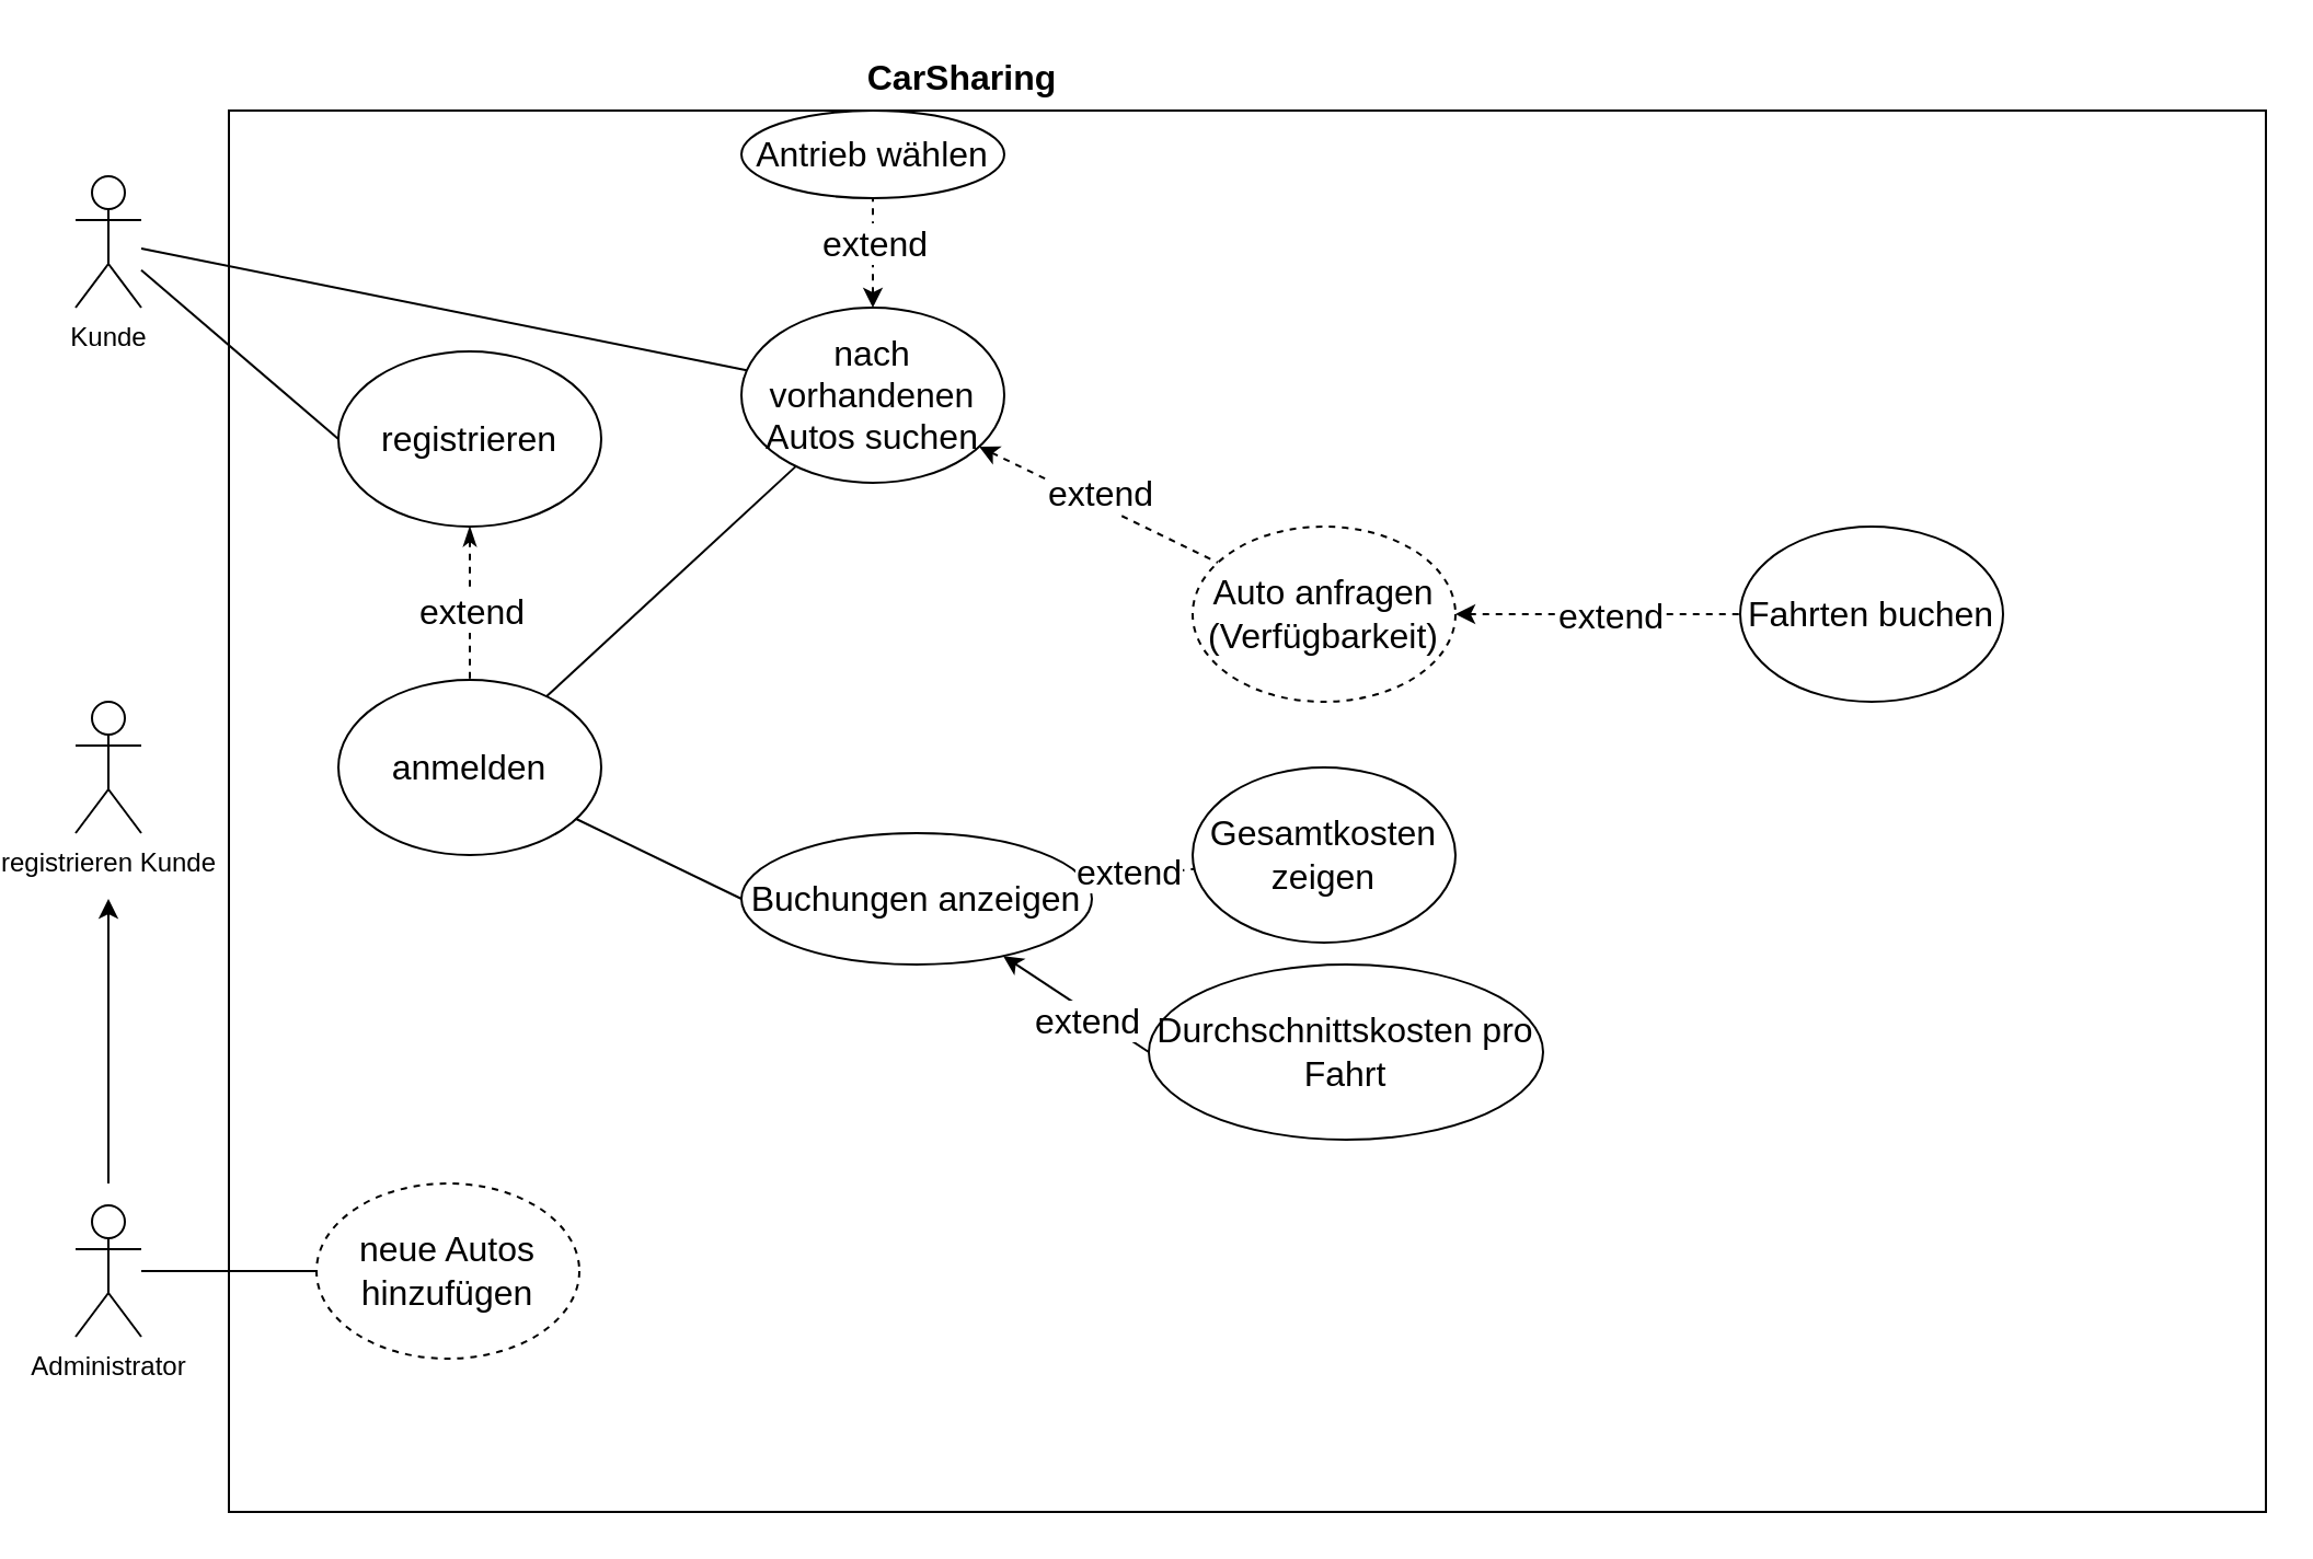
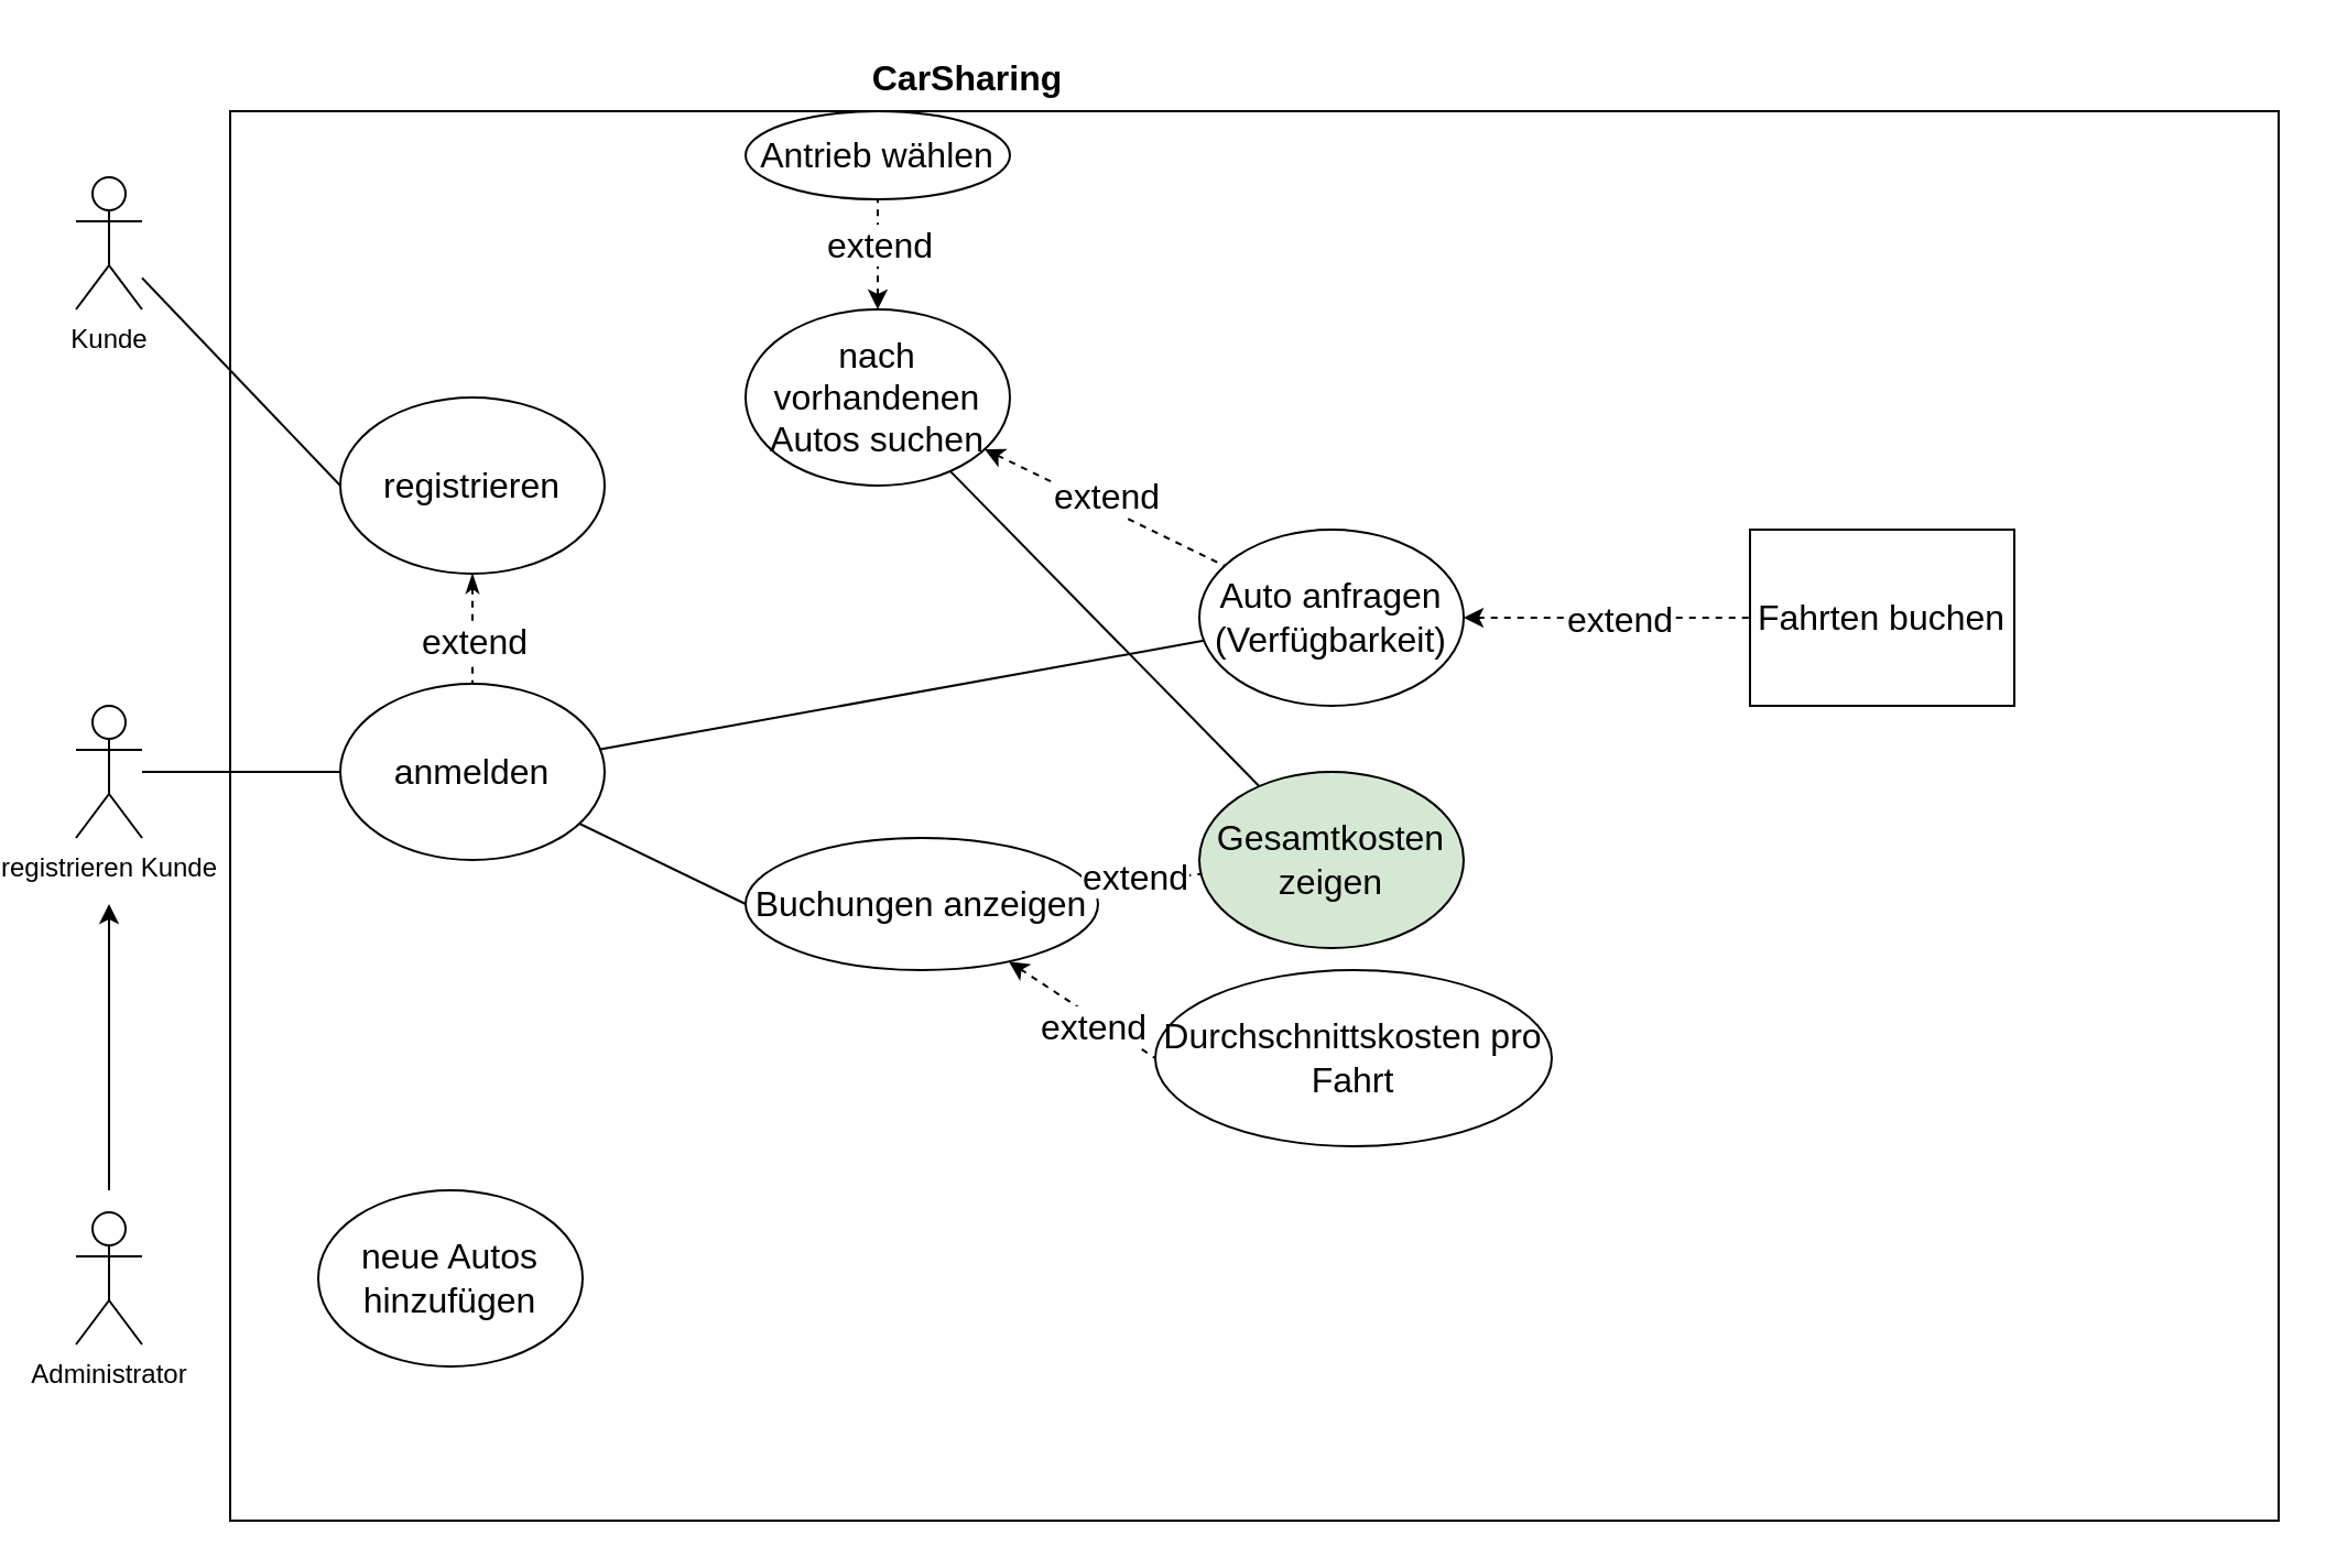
- <mxCell id="34" value="" style="endArrow=none;html=1;rounded=0;fontSize=16;strokeWidth=1;" parent="1" source="8" target="2" edge="1"><mxGeometry width="50" height="50" relative="1" as="geometry"><mxPoint x="370" y="420" as="sourcePoint" /><mxPoint x="420" y="370" as="targetPoint" /></mxGeometry></mxCell>
+ <mxCell id="34" value="" style="endArrow=none;html=1;rounded=0;fontSize=16;strokeWidth=1;" parent="1" source="8" target="14" edge="1"><mxGeometry width="50" height="50" relative="1" as="geometry"><mxPoint x="370" y="420" as="sourcePoint" /><mxPoint x="420" y="370" as="targetPoint" /></mxGeometry></mxCell>
- <mxCell id="11" value="registrieren" style="ellipse;whiteSpace=wrap;html=1;fontSize=16;" parent="1" vertex="1"><mxGeometry x="140" y="160" width="120" height="80" as="geometry" /></mxCell>
+ <mxCell id="11" value="registrieren" style="ellipse;whiteSpace=wrap;html=1;fontSize=16;" parent="1" vertex="1"><mxGeometry x="140" y="180" width="120" height="80" as="geometry" /></mxCell>
- <mxCell id="25" value="" style="endArrow=none;html=1;rounded=0;fontSize=16;" parent="1" source="10" target="8" edge="1"><mxGeometry width="50" height="50" relative="1" as="geometry"><mxPoint x="390" y="410" as="sourcePoint" /><mxPoint x="440" y="360" as="targetPoint" /></mxGeometry></mxCell>
+ <mxCell id="25" value="" style="endArrow=none;html=1;rounded=0;fontSize=16;" parent="1" source="10" target="7" edge="1"><mxGeometry width="50" height="50" relative="1" as="geometry"><mxPoint x="390" y="410" as="sourcePoint" /><mxPoint x="440" y="360" as="targetPoint" /></mxGeometry></mxCell>
- <mxCell id="7" value="Auto anfragen&lt;br&gt;(Verfügbarkeit)" style="ellipse;whiteSpace=wrap;html=1;fontSize=16;dashed=1;" parent="1" vertex="1"><mxGeometry x="530" y="240" width="120" height="80" as="geometry" /></mxCell>
+ <mxCell id="7" value="Auto anfragen&lt;br&gt;(Verfügbarkeit)" style="ellipse;whiteSpace=wrap;html=1;fontSize=16;" parent="1" vertex="1"><mxGeometry x="530" y="240" width="120" height="80" as="geometry" /></mxCell>
- <mxCell id="12" value="Fahrten buchen" style="ellipse;whiteSpace=wrap;html=1;fontSize=16;" parent="1" vertex="1"><mxGeometry x="780" y="240" width="120" height="80" as="geometry" /></mxCell>
+ <mxCell id="12" value="Fahrten buchen" style="whiteSpace=wrap;html=1;fontSize=16;rounded=0;" parent="1" vertex="1"><mxGeometry x="780" y="240" width="120" height="80" as="geometry" /></mxCell>
+ <mxCell id="18" value="" style="endArrow=none;html=1;rounded=0;fontSize=16;entryX=0;entryY=0.5;entryDx=0;entryDy=0;" parent="1" source="3" target="10" edge="1"><mxGeometry width="50" height="50" relative="1" as="geometry"><mxPoint x="360" y="400" as="sourcePoint" /><mxPoint x="410" y="350" as="targetPoint" /></mxGeometry></mxCell>
- <mxCell id="14" value="Gesamtkosten zeigen" style="ellipse;whiteSpace=wrap;html=1;fontSize=16;" parent="1" vertex="1"><mxGeometry x="530" y="350" width="120" height="80" as="geometry" /></mxCell>
+ <mxCell id="14" value="Gesamtkosten zeigen" style="ellipse;whiteSpace=wrap;html=1;fontSize=16;fillColor=#d5e8d4;" parent="1" vertex="1"><mxGeometry x="530" y="350" width="120" height="80" as="geometry" /></mxCell>
- <mxCell id="23" value="" style="endArrow=none;html=1;rounded=0;fontSize=16;entryX=0;entryY=0.5;entryDx=0;entryDy=0;startArrow=classic;startFill=1;dashed=0;" parent="1" source="13" target="15" edge="1"><mxGeometry width="50" height="50" relative="1" as="geometry"><mxPoint x="360" y="400" as="sourcePoint" /><mxPoint x="410" y="350" as="targetPoint" /></mxGeometry></mxCell>
+ <mxCell id="23" value="" style="endArrow=none;html=1;rounded=0;fontSize=16;entryX=0;entryY=0.5;entryDx=0;entryDy=0;startArrow=classic;startFill=1;dashed=1;" parent="1" source="13" target="15" edge="1"><mxGeometry width="50" height="50" relative="1" as="geometry"><mxPoint x="360" y="400" as="sourcePoint" /><mxPoint x="410" y="350" as="targetPoint" /></mxGeometry></mxCell>
- <mxCell id="19" value="" style="endArrow=none;html=1;rounded=0;fontSize=16;entryX=0;entryY=0.5;entryDx=0;entryDy=0;" parent="1" source="4" target="16" edge="1"><mxGeometry width="50" height="50" relative="1" as="geometry"><mxPoint x="360" y="400" as="sourcePoint" /><mxPoint x="410" y="350" as="targetPoint" /></mxGeometry></mxCell>
- <mxCell id="16" value="neue Autos hinzufügen" style="ellipse;whiteSpace=wrap;html=1;fontSize=16;dashed=1;" parent="1" vertex="1"><mxGeometry x="130" y="540" width="120" height="80" as="geometry" /></mxCell>
+ <mxCell id="16" value="neue Autos hinzufügen" style="ellipse;whiteSpace=wrap;html=1;fontSize=16;" parent="1" vertex="1"><mxGeometry x="130" y="540" width="120" height="80" as="geometry" /></mxCell>
